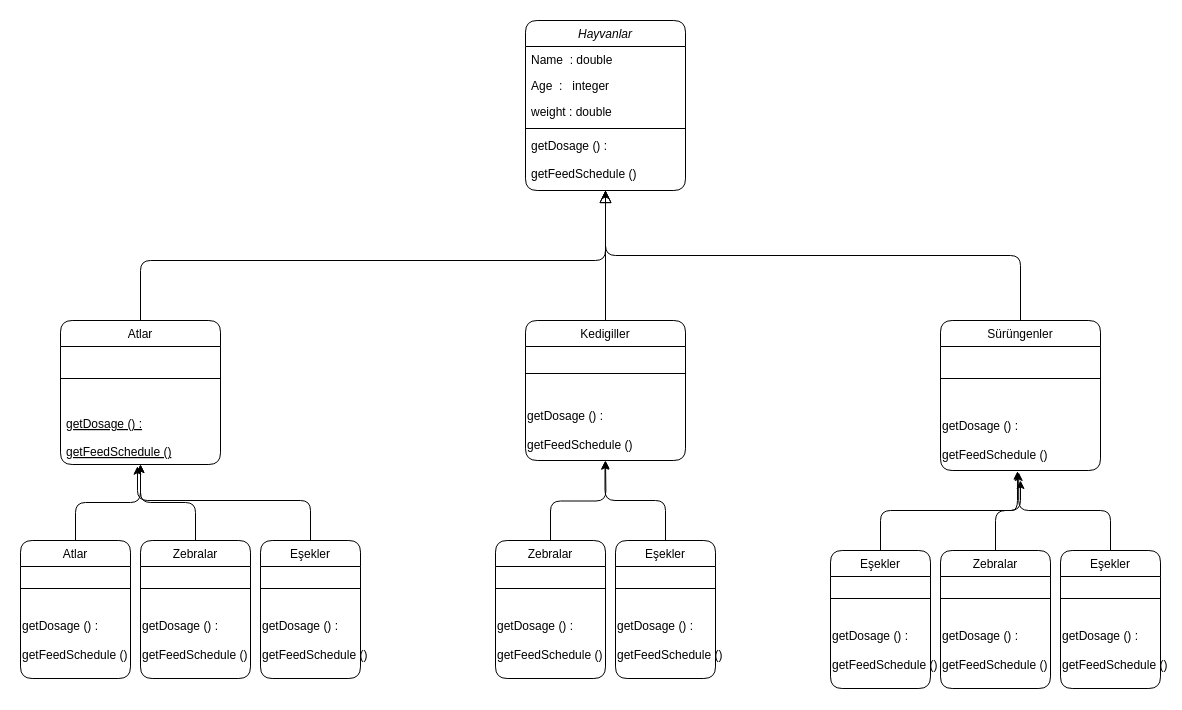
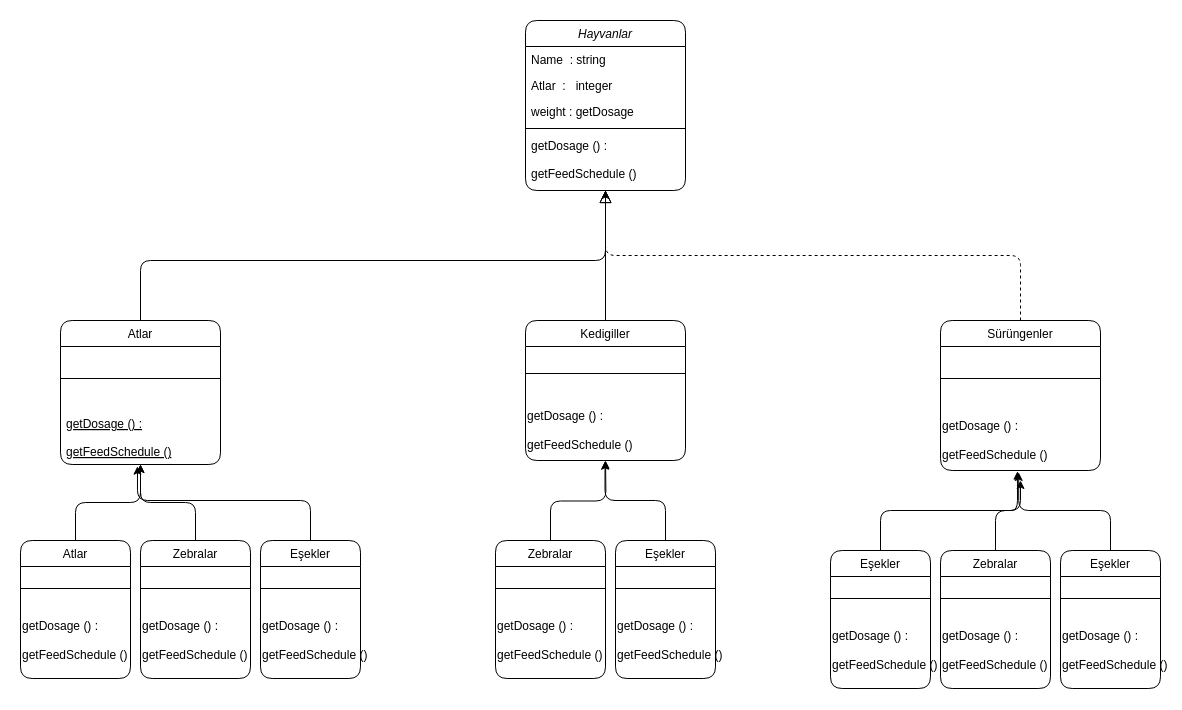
- <mxCell id="3" value="Name  : double" style="text;align=left;verticalAlign=top;spacingLeft=4;spacingRight=4;overflow=hidden;rotatable=0;points=[[0,0.5],[1,0.5]];portConstraint=eastwest;labelBackgroundColor=none;rounded=1;" parent="2" vertex="1"><mxGeometry y="26" width="160" height="26" as="geometry" /></mxCell>
+ <mxCell id="3" value="Name  : string" style="text;align=left;verticalAlign=top;spacingLeft=4;spacingRight=4;overflow=hidden;rotatable=0;points=[[0,0.5],[1,0.5]];portConstraint=eastwest;labelBackgroundColor=none;rounded=1;" parent="2" vertex="1"><mxGeometry y="26" width="160" height="26" as="geometry" /></mxCell>
- <mxCell id="4" value="Age  :   integer" style="text;align=left;verticalAlign=top;spacingLeft=4;spacingRight=4;overflow=hidden;rotatable=0;points=[[0,0.5],[1,0.5]];portConstraint=eastwest;rounded=1;shadow=0;html=0;labelBackgroundColor=none;" parent="2" vertex="1"><mxGeometry y="52" width="160" height="26" as="geometry" /></mxCell>
+ <mxCell id="4" value="Atlar  :   integer" style="text;align=left;verticalAlign=top;spacingLeft=4;spacingRight=4;overflow=hidden;rotatable=0;points=[[0,0.5],[1,0.5]];portConstraint=eastwest;rounded=1;shadow=0;html=0;labelBackgroundColor=none;" parent="2" vertex="1"><mxGeometry y="52" width="160" height="26" as="geometry" /></mxCell>
- <mxCell id="5" value="weight : double" style="text;align=left;verticalAlign=top;spacingLeft=4;spacingRight=4;overflow=hidden;rotatable=0;points=[[0,0.5],[1,0.5]];portConstraint=eastwest;rounded=1;shadow=0;html=0;labelBackgroundColor=none;" parent="2" vertex="1"><mxGeometry y="78" width="160" height="26" as="geometry" /></mxCell>
+ <mxCell id="5" value="weight : getDosage" style="text;align=left;verticalAlign=top;spacingLeft=4;spacingRight=4;overflow=hidden;rotatable=0;points=[[0,0.5],[1,0.5]];portConstraint=eastwest;rounded=1;shadow=0;html=0;labelBackgroundColor=none;" parent="2" vertex="1"><mxGeometry y="78" width="160" height="26" as="geometry" /></mxCell>
- <mxCell id="13" style="edgeStyle=orthogonalEdgeStyle;rounded=1;orthogonalLoop=1;jettySize=auto;html=1;exitX=0.5;exitY=0;exitDx=0;exitDy=0;entryX=0.5;entryY=1;entryDx=0;entryDy=0;" edge="1" parent="1" source="14" target="2"><mxGeometry relative="1" as="geometry" /></mxCell>
+ <mxCell id="13" style="edgeStyle=orthogonalEdgeStyle;rounded=1;orthogonalLoop=1;jettySize=auto;html=1;exitX=0.5;exitY=0;exitDx=0;exitDy=0;entryX=0.5;entryY=1;entryDx=0;entryDy=0;dashed=1;" edge="1" parent="1" source="14" target="2"><mxGeometry relative="1" as="geometry" /></mxCell>
